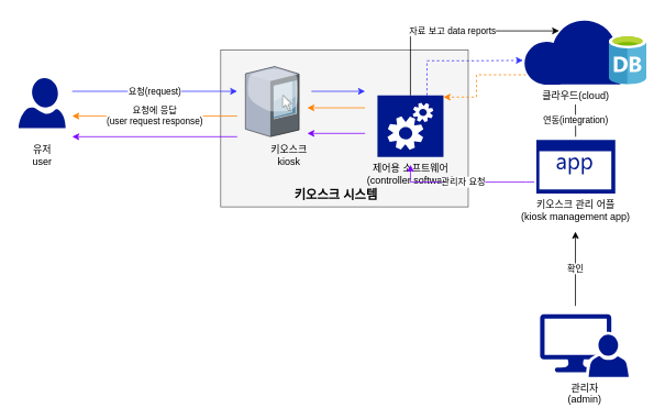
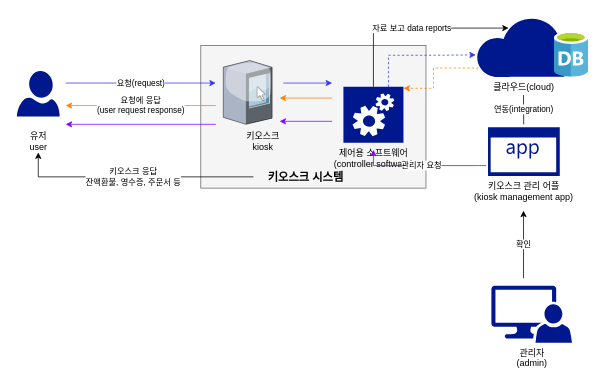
+ <mxCell id="21" value="키오스크 응답&lt;br&gt;잔액환불, 영수증, 주문서 등" style="endArrow=classic;html=1;rounded=0;edgeStyle=orthogonalEdgeStyle;entryX=0.5;entryY=1;entryDx=0;entryDy=0;" edge="1" parent="1" source="18" target="4"><mxGeometry width="50" height="50" relative="1" as="geometry"><mxPoint x="207" y="300" as="sourcePoint" /><mxPoint x="77" y="300" as="targetPoint" /></mxGeometry></mxCell>
